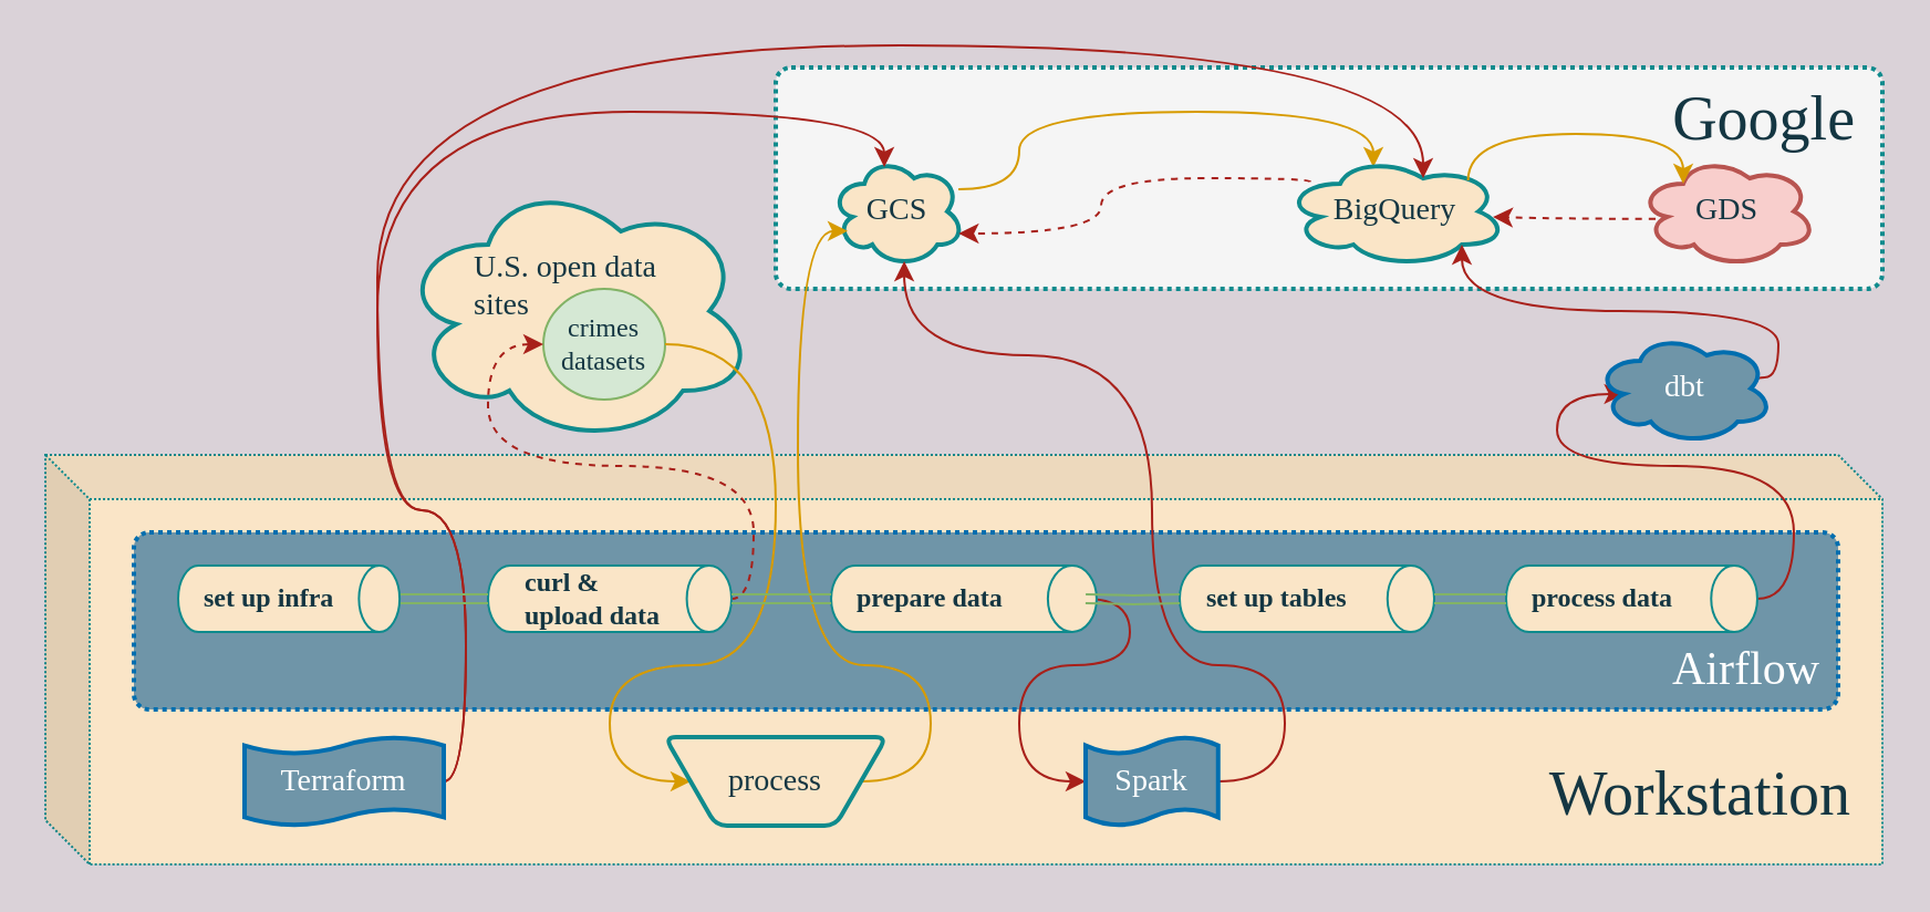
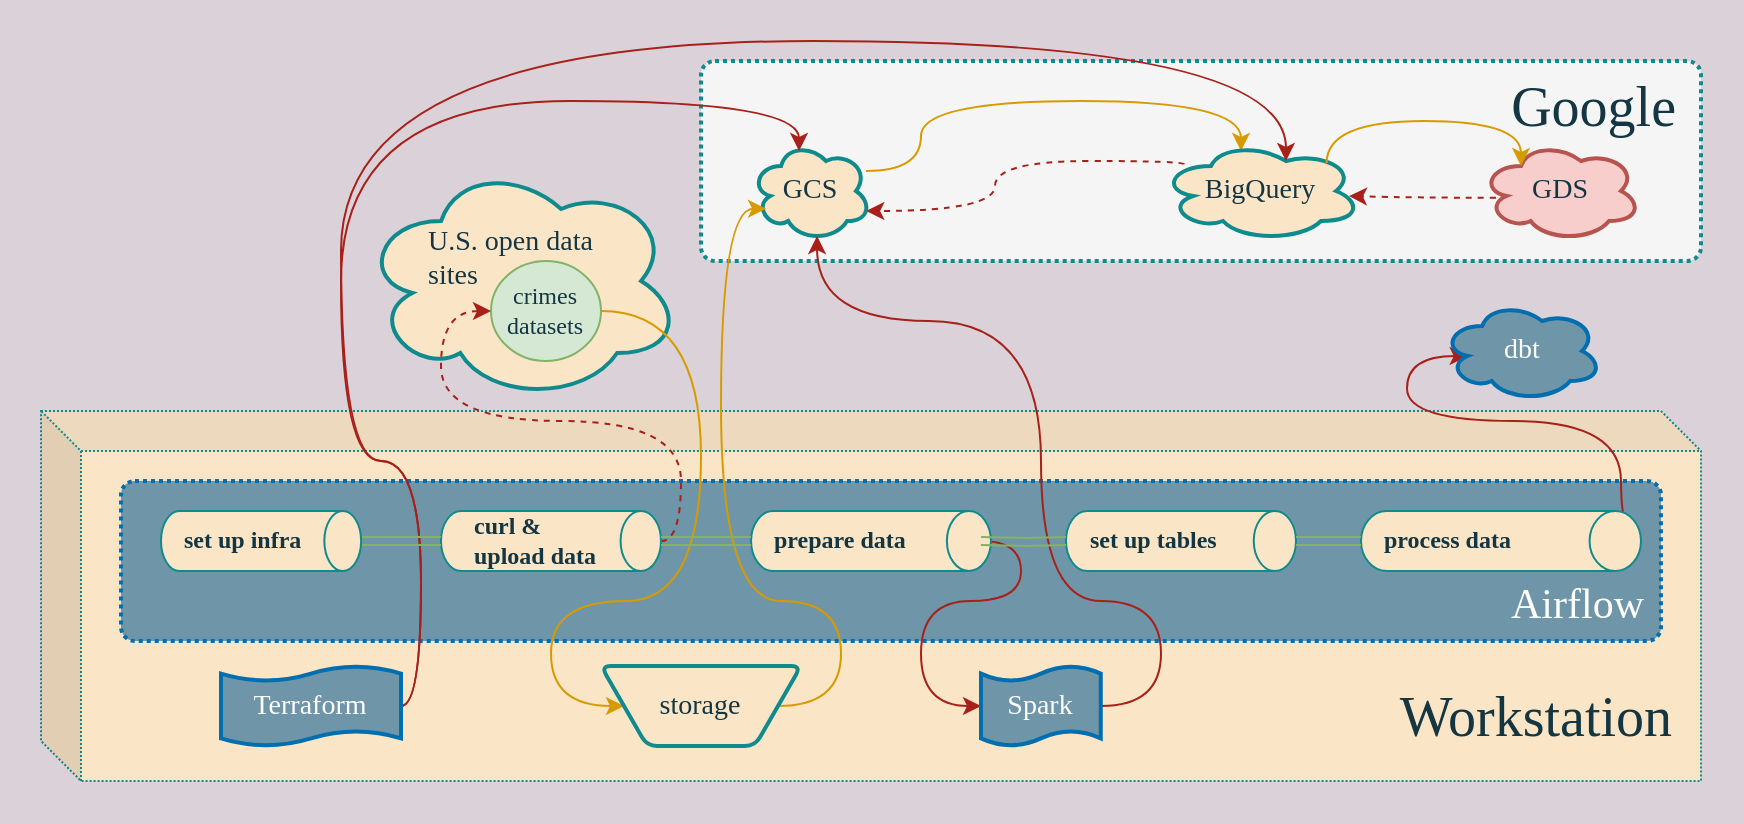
- <mxCell id="19" style="edgeStyle=orthogonalEdgeStyle;rounded=1;orthogonalLoop=1;jettySize=auto;html=1;exitX=0.875;exitY=0.5;exitDx=0;exitDy=0;exitPerimeter=0;fillColor=#FAE5C7;strokeColor=#A8201A;labelBackgroundColor=#DAD2D8;fontColor=#143642;curved=1;entryX=0.8;entryY=0.8;entryDx=0;entryDy=0;entryPerimeter=0;" parent="1" source="20" target="10" edge="1"><mxGeometry relative="1" as="geometry"><mxPoint x="640" y="110" as="targetPoint" /><Array as="points"><mxPoint x="791" y="170" /><mxPoint x="803" y="170" /><mxPoint x="803" y="140" /><mxPoint x="660" y="140" /></Array></mxGeometry></mxCell>
- <mxCell id="18" value="process data" style="strokeWidth=1;html=1;shape=mxgraph.flowchart.direct_data;whiteSpace=wrap;spacingLeft=10;align=left;fillColor=#FAE5C7;strokeColor=#0F8B8D;fontColor=#143642;rounded=1;fontFamily=Architects Daughter;fontSource=https%3A%2F%2Ffonts.googleapis.com%2Fcss%3Ffamily%3DArchitects%2BDaughter;fontStyle=1" parent="1" vertex="1"><mxGeometry x="680" y="255" width="113.47" height="30" as="geometry" /></mxCell>
+ <mxCell id="18" value="process data" style="strokeWidth=1;html=1;shape=mxgraph.flowchart.direct_data;whiteSpace=wrap;spacingLeft=10;align=left;fillColor=#FAE5C7;strokeColor=#0F8B8D;fontColor=#143642;rounded=1;fontFamily=Architects Daughter;fontSource=https%3A%2F%2Ffonts.googleapis.com%2Fcss%3Ffamily%3DArchitects%2BDaughter;fontStyle=1" parent="1" vertex="1"><mxGeometry x="680" y="255" width="140" height="30" as="geometry" /></mxCell>
- <mxCell id="30" value="process" style="verticalLabelPosition=middle;verticalAlign=middle;html=1;shape=trapezoid;perimeter=trapezoidPerimeter;whiteSpace=wrap;size=0.23;arcSize=10;flipV=1;labelPosition=center;align=center;fillColor=#FAE5C7;strokeColor=#0F8B8D;fontColor=#143642;rounded=1;strokeWidth=2;fontFamily=Architects Daughter;fontSource=https%3A%2F%2Ffonts.googleapis.com%2Fcss%3Ffamily%3DArchitects%2BDaughter;fontSize=14;" parent="1" vertex="1"><mxGeometry x="300" y="332.5" width="100" height="40" as="geometry" /></mxCell>
+ <mxCell id="30" value="storage" style="verticalLabelPosition=middle;verticalAlign=middle;html=1;shape=trapezoid;perimeter=trapezoidPerimeter;whiteSpace=wrap;size=0.23;arcSize=10;flipV=1;labelPosition=center;align=center;fillColor=#FAE5C7;strokeColor=#0F8B8D;fontColor=#143642;rounded=1;strokeWidth=2;fontFamily=Architects Daughter;fontSource=https%3A%2F%2Ffonts.googleapis.com%2Fcss%3Ffamily%3DArchitects%2BDaughter;fontSize=14;" parent="1" vertex="1"><mxGeometry x="300" y="332.5" width="100" height="40" as="geometry" /></mxCell>
